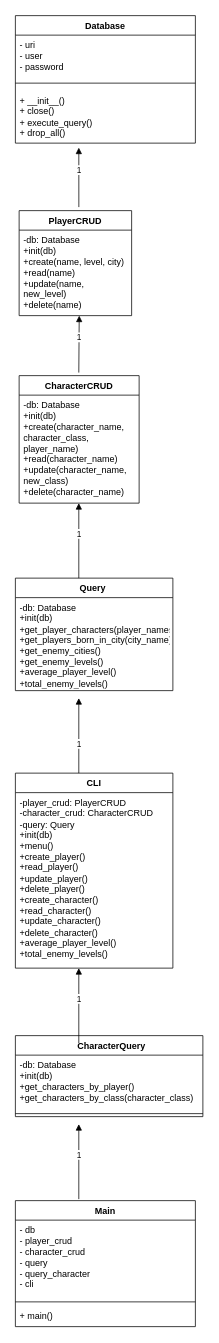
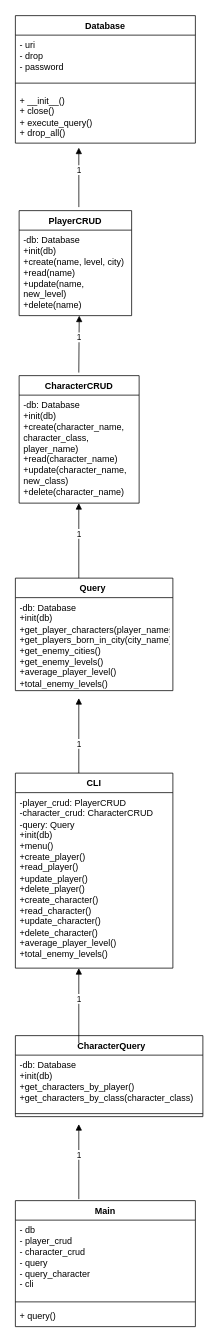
- <mxCell id="24" value="&lt;div&gt;- uri&amp;nbsp; &amp;nbsp; &amp;nbsp; &amp;nbsp; &amp;nbsp; &amp;nbsp;&lt;/div&gt;&lt;div&gt;- user&amp;nbsp; &amp;nbsp; &amp;nbsp; &amp;nbsp; &amp;nbsp;&amp;nbsp;&lt;/div&gt;&lt;div&gt;- password&amp;nbsp;&lt;/div&gt;" style="text;strokeColor=none;fillColor=none;align=left;verticalAlign=top;spacingLeft=4;spacingRight=4;overflow=hidden;rotatable=0;points=[[0,0.5],[1,0.5]];portConstraint=eastwest;whiteSpace=wrap;html=1;" vertex="1" parent="23"><mxGeometry y="26" width="240" height="54" as="geometry" /></mxCell>
+ <mxCell id="24" value="&lt;div&gt;- uri&amp;nbsp; &amp;nbsp; &amp;nbsp; &amp;nbsp; &amp;nbsp; &amp;nbsp;&lt;/div&gt;&lt;div&gt;- drop&amp;nbsp; &amp;nbsp; &amp;nbsp; &amp;nbsp; &amp;nbsp;&amp;nbsp;&lt;/div&gt;&lt;div&gt;- password&amp;nbsp;&lt;/div&gt;" style="text;strokeColor=none;fillColor=none;align=left;verticalAlign=top;spacingLeft=4;spacingRight=4;overflow=hidden;rotatable=0;points=[[0,0.5],[1,0.5]];portConstraint=eastwest;whiteSpace=wrap;html=1;" vertex="1" parent="23"><mxGeometry y="26" width="240" height="54" as="geometry" /></mxCell>
- <mxCell id="22" value="+ main()&amp;nbsp; &amp;nbsp;" style="text;strokeColor=none;fillColor=none;align=left;verticalAlign=top;spacingLeft=4;spacingRight=4;overflow=hidden;rotatable=0;points=[[0,0.5],[1,0.5]];portConstraint=eastwest;whiteSpace=wrap;html=1;" vertex="1" parent="19"><mxGeometry y="140" width="240" height="28" as="geometry" /></mxCell>
+ <mxCell id="22" value="+ query()&amp;nbsp; &amp;nbsp;" style="text;strokeColor=none;fillColor=none;align=left;verticalAlign=top;spacingLeft=4;spacingRight=4;overflow=hidden;rotatable=0;points=[[0,0.5],[1,0.5]];portConstraint=eastwest;whiteSpace=wrap;html=1;" vertex="1" parent="19"><mxGeometry y="140" width="240" height="28" as="geometry" /></mxCell>
